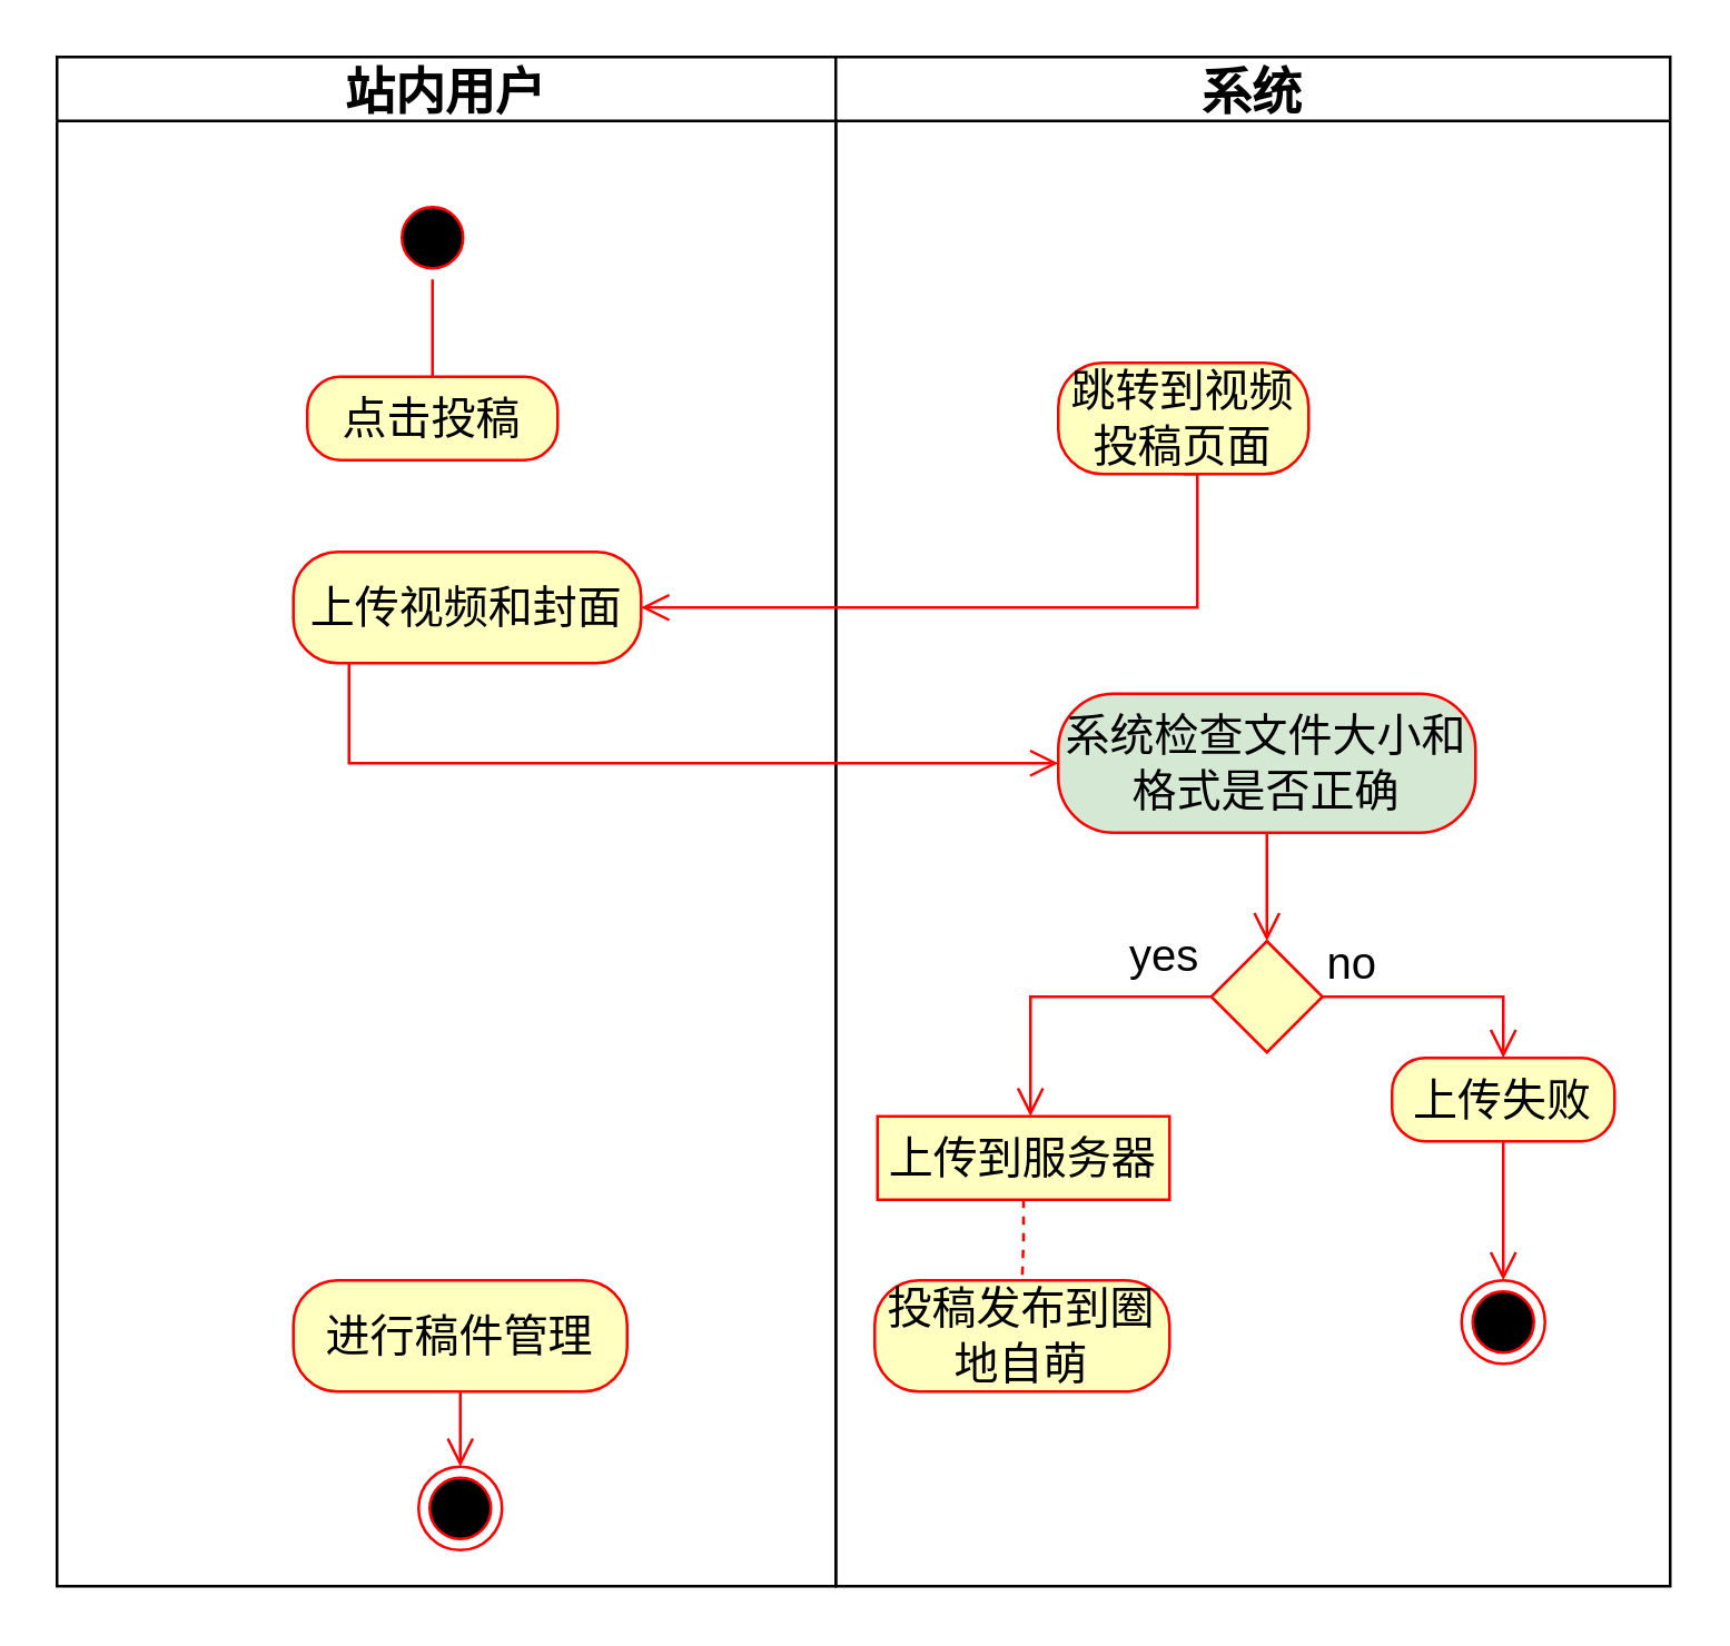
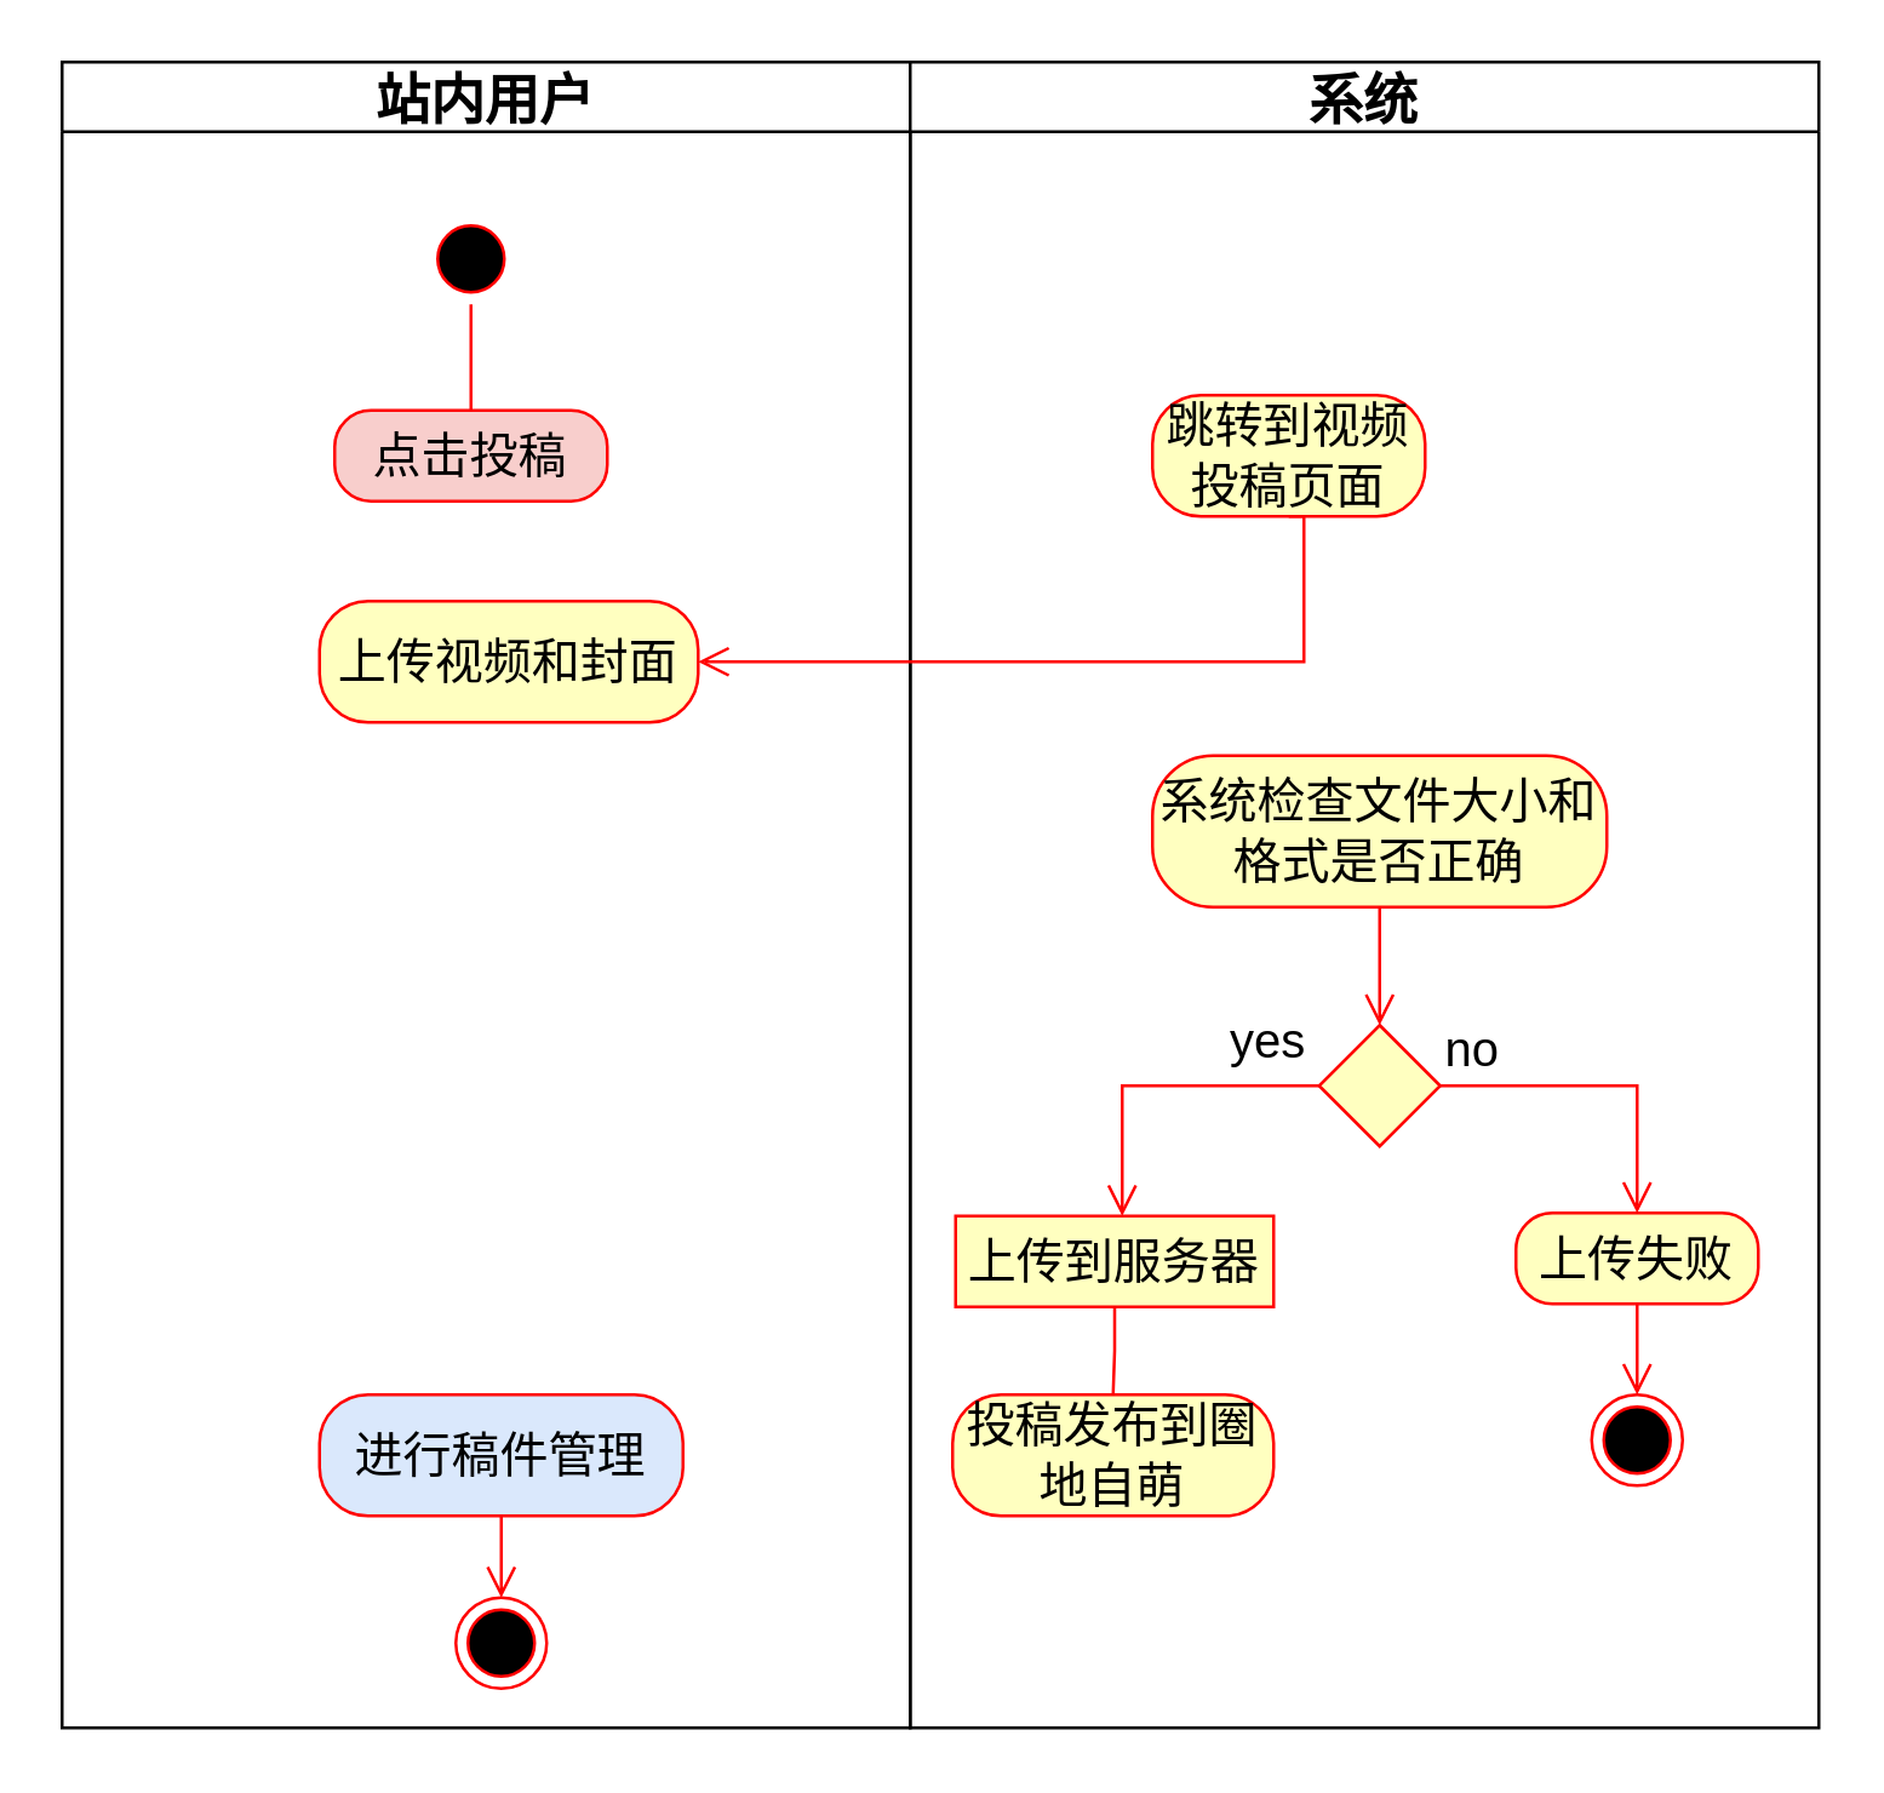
- <mxCell id="5" value="点击投稿" style="rounded=1;whiteSpace=wrap;html=1;arcSize=40;fontColor=#000000;fillColor=#ffffc0;strokeColor=#ff0000;fontSize=16;" vertex="1" parent="2"><mxGeometry x="90" y="115" width="90" height="30" as="geometry" /></mxCell>
+ <mxCell id="5" value="点击投稿" style="rounded=1;whiteSpace=wrap;html=1;arcSize=40;fontColor=#000000;fillColor=#f8cecc;strokeColor=#ff0000;fontSize=16;" vertex="1" parent="2"><mxGeometry x="90" y="115" width="90" height="30" as="geometry" /></mxCell>
- <mxCell id="25" value="" style="edgeStyle=orthogonalEdgeStyle;html=1;verticalAlign=bottom;endArrow=open;endSize=8;strokeColor=#ff0000;rounded=0;entryX=0;entryY=0.5;entryDx=0;entryDy=0;fontSize=16;" edge="1" parent="1" source="6" target="12"><mxGeometry relative="1" as="geometry"><mxPoint x="125" y="339" as="targetPoint" /><Array as="points"><mxPoint x="125" y="274" /></Array></mxGeometry></mxCell>
- <mxCell id="12" value="系统检查文件大小和格式是否正确" style="rounded=1;whiteSpace=wrap;html=1;arcSize=40;fontColor=#000000;fillColor=#d5e8d4;strokeColor=#ff0000;fontSize=16;" vertex="1" parent="10"><mxGeometry x="80" y="229" width="150" height="50" as="geometry" /></mxCell>
+ <mxCell id="12" value="系统检查文件大小和格式是否正确" style="rounded=1;whiteSpace=wrap;html=1;arcSize=40;fontColor=#000000;fillColor=#ffffc0;strokeColor=#ff0000;fontSize=16;" vertex="1" parent="10"><mxGeometry x="80" y="229" width="150" height="50" as="geometry" /></mxCell>
- <mxCell id="17" value="上传失败" style="rounded=1;whiteSpace=wrap;html=1;arcSize=40;fontColor=#000000;fillColor=#ffffc0;strokeColor=#ff0000;fontSize=16;" vertex="1" parent="10"><mxGeometry x="200" y="360" width="80" height="30" as="geometry" /></mxCell>
+ <mxCell id="17" value="上传失败" style="rounded=1;whiteSpace=wrap;html=1;arcSize=40;fontColor=#000000;fillColor=#ffffc0;strokeColor=#ff0000;fontSize=16;" vertex="1" parent="10"><mxGeometry x="200" y="380" width="80" height="30" as="geometry" /></mxCell>
- <mxCell id="23" value="" style="edgeStyle=orthogonalEdgeStyle;html=1;align=left;verticalAlign=bottom;endArrow=none;endSize=8;strokeColor=#ff0000;rounded=0;exitX=0.5;exitY=1;exitDx=0;exitDy=0;fontSize=16;dashed=1;" edge="1" parent="10" source="16" target="22"><mxGeometry x="-1" relative="1" as="geometry"><mxPoint x="450" y="530" as="targetPoint" /><mxPoint x="450" y="461" as="sourcePoint" /><Array as="points" /></mxGeometry></mxCell>
+ <mxCell id="23" value="" style="edgeStyle=orthogonalEdgeStyle;html=1;align=left;verticalAlign=bottom;endArrow=none;endSize=8;strokeColor=#ff0000;rounded=0;exitX=0.5;exitY=1;exitDx=0;exitDy=0;fontSize=16;" edge="1" parent="10" source="16" target="22"><mxGeometry x="-1" relative="1" as="geometry"><mxPoint x="450" y="530" as="targetPoint" /><mxPoint x="450" y="461" as="sourcePoint" /><Array as="points" /></mxGeometry></mxCell>
- <mxCell id="7" value="进行稿件管理" style="rounded=1;whiteSpace=wrap;html=1;arcSize=40;fontColor=#000000;fillColor=#ffffc0;strokeColor=#ff0000;fontSize=16;" vertex="1" parent="2"><mxGeometry x="85" y="440" width="120" height="40" as="geometry" /></mxCell>
+ <mxCell id="7" value="进行稿件管理" style="rounded=1;whiteSpace=wrap;html=1;arcSize=40;fontColor=#000000;fillColor=#dae8fc;strokeColor=#ff0000;fontSize=16;" vertex="1" parent="2"><mxGeometry x="85" y="440" width="120" height="40" as="geometry" /></mxCell>
